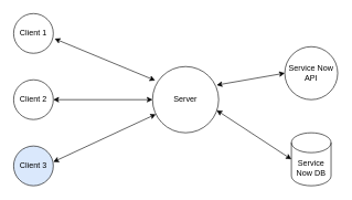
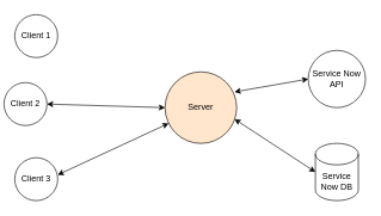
- <mxCell id="8" value="" style="endArrow=classic;startArrow=classic;html=1;exitX=1.033;exitY=0.633;exitDx=0;exitDy=0;exitPerimeter=0;entryX=0.04;entryY=0.21;entryDx=0;entryDy=0;entryPerimeter=0;" edge="1" parent="1" source="2" target="5"><mxGeometry width="50" height="50" relative="1" as="geometry"><mxPoint x="330" y="200" as="sourcePoint" /><mxPoint x="380" y="150" as="targetPoint" /><Array as="points" /></mxGeometry></mxCell>
- <mxCell id="3" value="Client 2&lt;br&gt;" style="ellipse;whiteSpace=wrap;html=1;aspect=fixed;" vertex="1" parent="1"><mxGeometry x="20" y="120" width="60" height="60" as="geometry" /></mxCell>
+ <mxCell id="3" value="Client 2&lt;br&gt;" style="ellipse;whiteSpace=wrap;html=1;aspect=fixed;" vertex="1" parent="1"><mxGeometry x="5" y="115" width="60" height="60" as="geometry" /></mxCell>
- <mxCell id="5" value="Server" style="ellipse;whiteSpace=wrap;html=1;aspect=fixed;" vertex="1" parent="1"><mxGeometry x="230" y="100" width="100" height="100" as="geometry" /></mxCell>
+ <mxCell id="5" value="Server" style="ellipse;whiteSpace=wrap;html=1;aspect=fixed;fillColor=#ffe6cc;" vertex="1" parent="1"><mxGeometry x="230" y="100" width="100" height="100" as="geometry" /></mxCell>
- <mxCell id="4" value="Client 3" style="ellipse;whiteSpace=wrap;html=1;aspect=fixed;fillColor=#dae8fc;" vertex="1" parent="1"><mxGeometry x="20" y="220" width="60" height="60" as="geometry" /></mxCell>
+ <mxCell id="4" value="Client 3" style="ellipse;whiteSpace=wrap;html=1;aspect=fixed;" vertex="1" parent="1"><mxGeometry x="20" y="220" width="60" height="60" as="geometry" /></mxCell>
